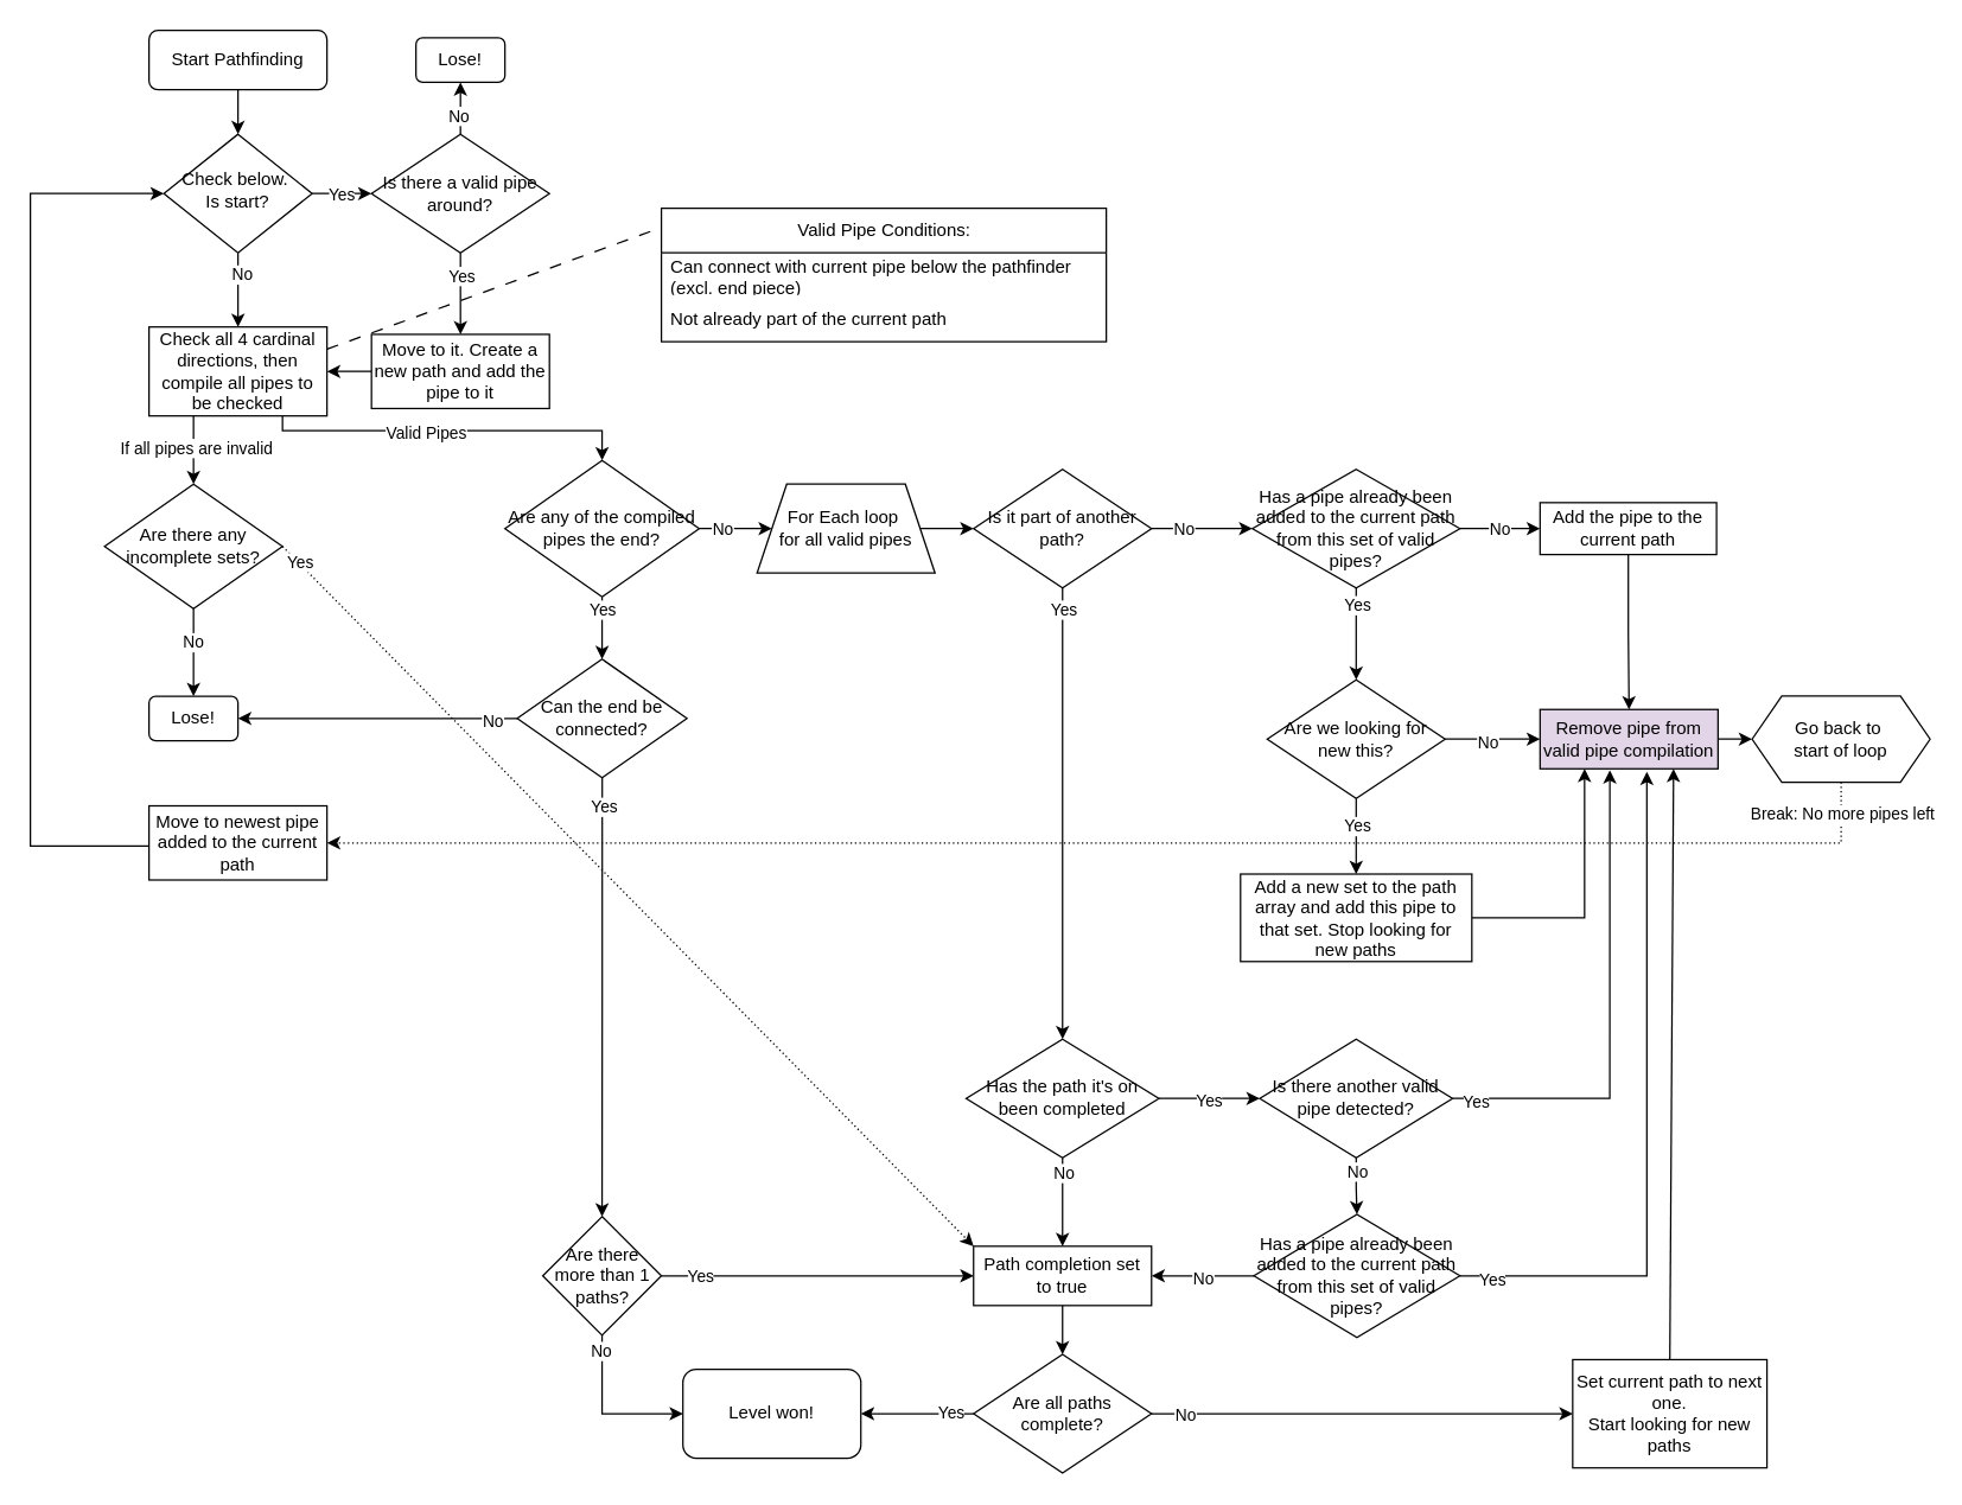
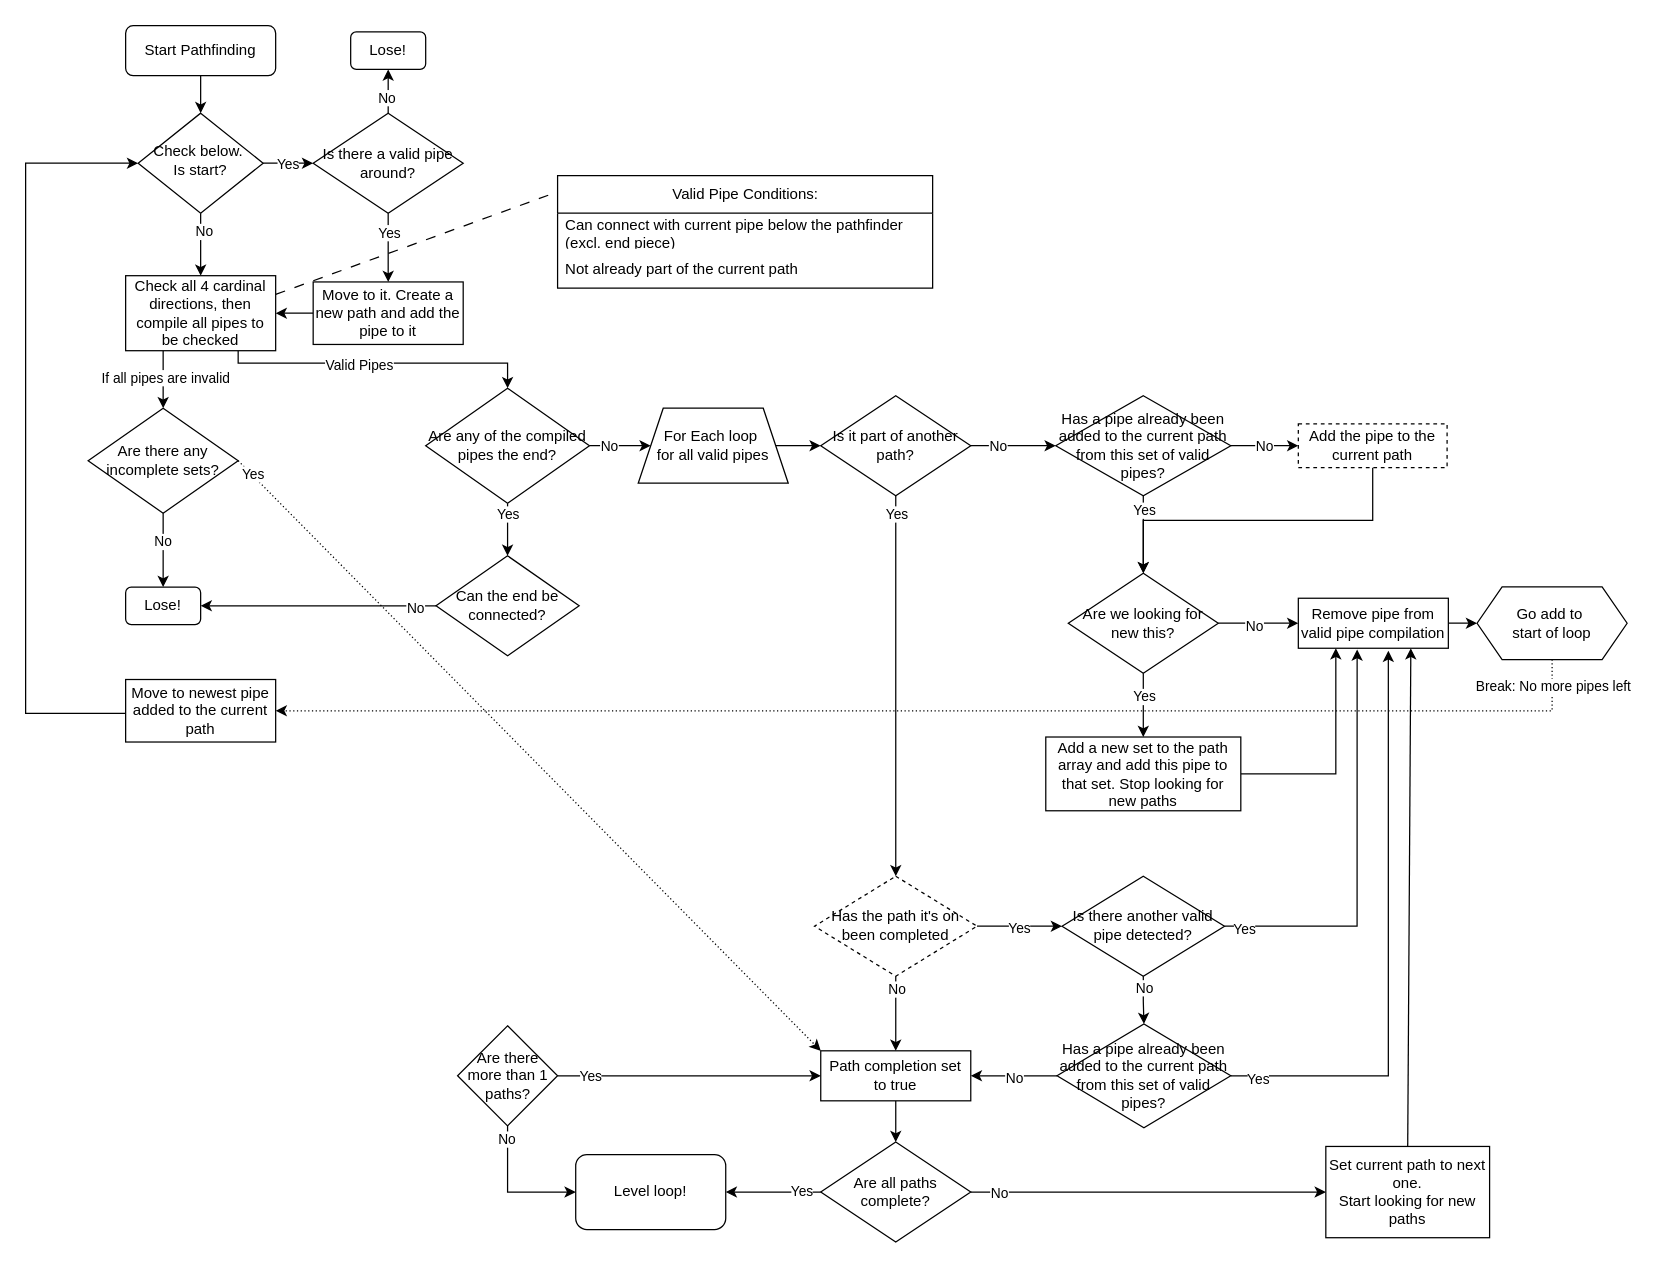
- <mxCell id="37" value="Add the pipe to the current path" style="rounded=0;whiteSpace=wrap;html=1;" parent="1" vertex="1"><mxGeometry x="1038" y="338.5" width="119" height="35" as="geometry" /></mxCell>
+ <mxCell id="37" value="Add the pipe to the current path" style="rounded=0;whiteSpace=wrap;html=1;dashed=1;" parent="1" vertex="1"><mxGeometry x="1038" y="338.5" width="119" height="35" as="geometry" /></mxCell>
- <mxCell id="36" style="edgeStyle=orthogonalEdgeStyle;rounded=0;orthogonalLoop=1;jettySize=auto;html=1;exitX=0.5;exitY=1;exitDx=0;exitDy=0;entryX=0.5;entryY=0;entryDx=0;entryDy=0;" parent="1" source="37" target="68" edge="1"><mxGeometry relative="1" as="geometry"><mxPoint x="1257" y="415.67" as="targetPoint" /></mxGeometry></mxCell>
+ <mxCell id="36" style="edgeStyle=orthogonalEdgeStyle;rounded=0;orthogonalLoop=1;jettySize=auto;html=1;exitX=0.5;exitY=1;exitDx=0;exitDy=0;" parent="1" source="37" target="54" edge="1"><mxGeometry relative="1" as="geometry"><mxPoint x="1257" y="415.67" as="targetPoint" /></mxGeometry></mxCell>
- <mxCell id="68" value="Remove pipe from valid pipe compilation" style="rounded=0;whiteSpace=wrap;html=1;fillColor=#e1d5e7;" parent="1" vertex="1"><mxGeometry x="1038" y="478" width="120" height="40" as="geometry" /></mxCell>
+ <mxCell id="68" value="Remove pipe from valid pipe compilation" style="rounded=0;whiteSpace=wrap;html=1;" parent="1" vertex="1"><mxGeometry x="1038" y="478" width="120" height="40" as="geometry" /></mxCell>
- <mxCell id="81" value="&lt;div&gt;Go back to&amp;nbsp;&lt;/div&gt;&lt;div&gt;start of loop&lt;/div&gt;" style="shape=hexagon;perimeter=hexagonPerimeter2;whiteSpace=wrap;html=1;fixedSize=1;" parent="1" vertex="1"><mxGeometry x="1181" y="469" width="120" height="58" as="geometry" /></mxCell>
+ <mxCell id="81" value="&lt;div&gt;Go add to&amp;nbsp;&lt;/div&gt;&lt;div&gt;start of loop&lt;/div&gt;" style="shape=hexagon;perimeter=hexagonPerimeter2;whiteSpace=wrap;html=1;fixedSize=1;" parent="1" vertex="1"><mxGeometry x="1181" y="469" width="120" height="58" as="geometry" /></mxCell>
- <mxCell id="94" style="edgeStyle=orthogonalEdgeStyle;rounded=0;orthogonalLoop=1;jettySize=auto;html=1;entryX=0.5;entryY=0;entryDx=0;entryDy=0;" parent="1" source="96" target="27" edge="1"><mxGeometry relative="1" as="geometry" /></mxCell>
- <mxCell id="95" value="Yes" style="edgeLabel;html=1;align=center;verticalAlign=middle;resizable=0;points=[];" parent="94" vertex="1" connectable="0"><mxGeometry x="-0.871" y="1" relative="1" as="geometry"><mxPoint as="offset" /></mxGeometry></mxCell>
- <mxCell id="49" value="Has the path it's on been completed" style="rhombus;whiteSpace=wrap;html=1;" parent="1" vertex="1"><mxGeometry x="651" y="700.33" width="130" height="80" as="geometry" /></mxCell>
+ <mxCell id="49" value="Has the path it's on been completed" style="rhombus;whiteSpace=wrap;html=1;dashed=1;" parent="1" vertex="1"><mxGeometry x="651" y="700.33" width="130" height="80" as="geometry" /></mxCell>
- <mxCell id="28" value="Level won!" style="rounded=1;whiteSpace=wrap;html=1;" parent="1" vertex="1"><mxGeometry x="460" y="923" width="120" height="60" as="geometry" /></mxCell>
+ <mxCell id="28" value="Level loop!" style="rounded=1;whiteSpace=wrap;html=1;" parent="1" vertex="1"><mxGeometry x="460" y="923" width="120" height="60" as="geometry" /></mxCell>
